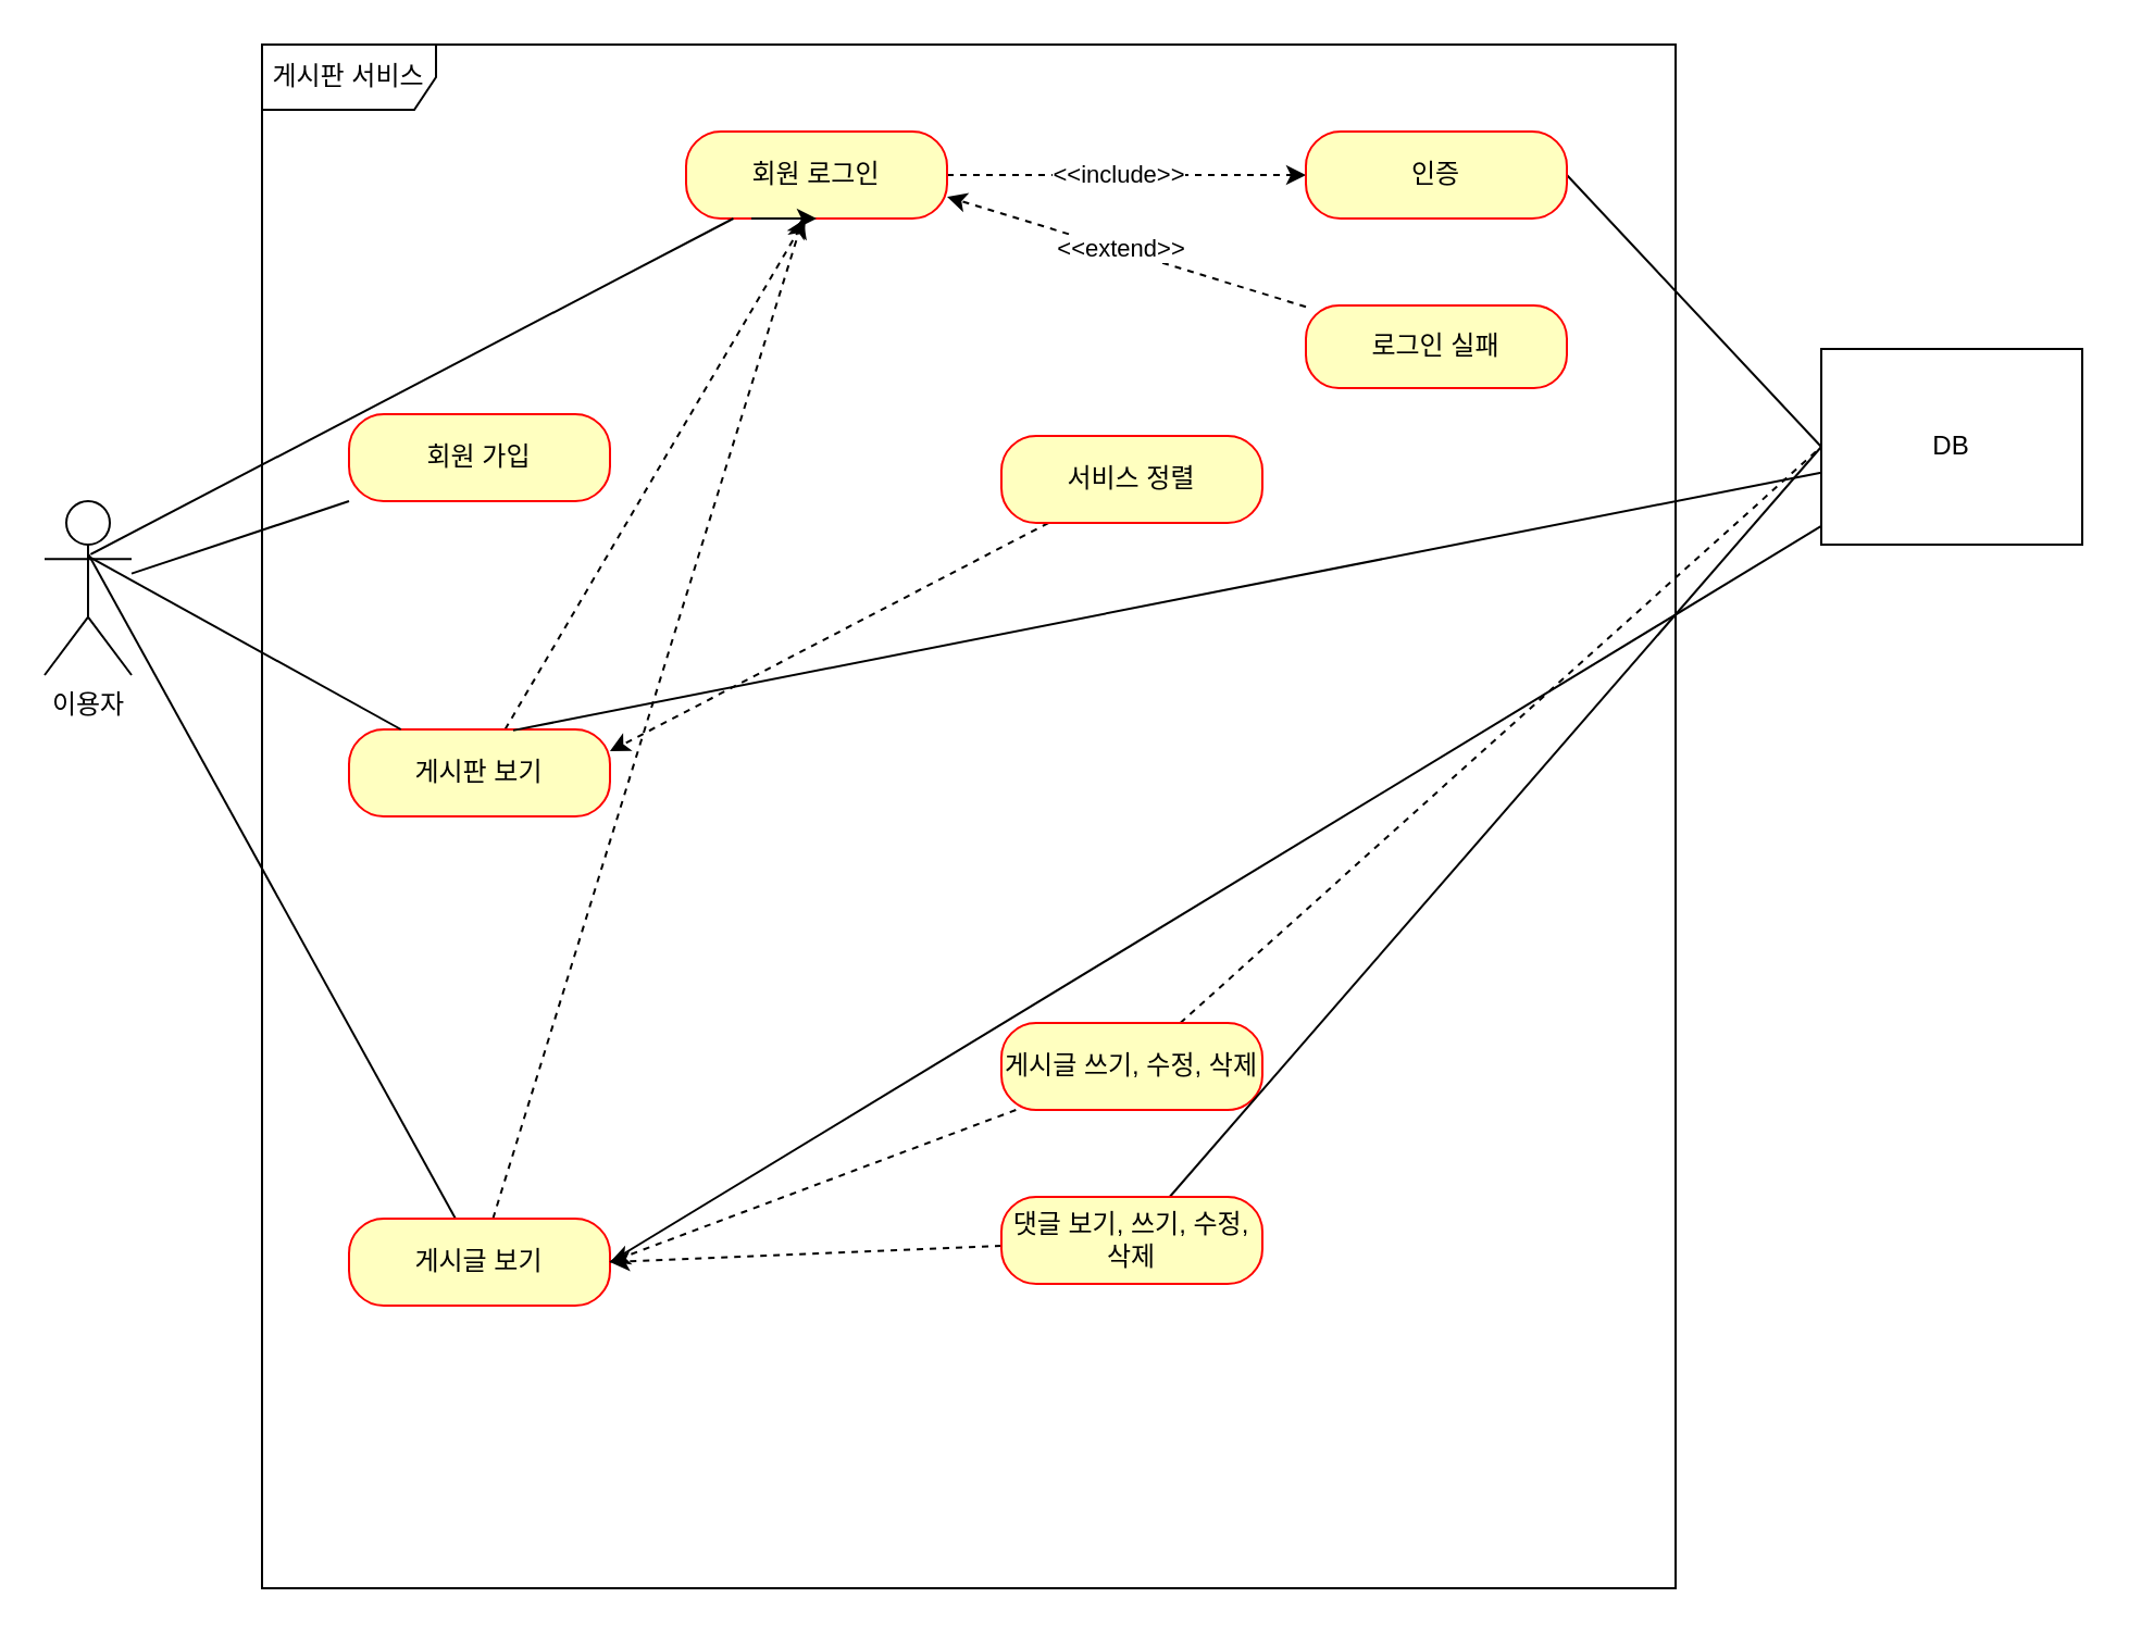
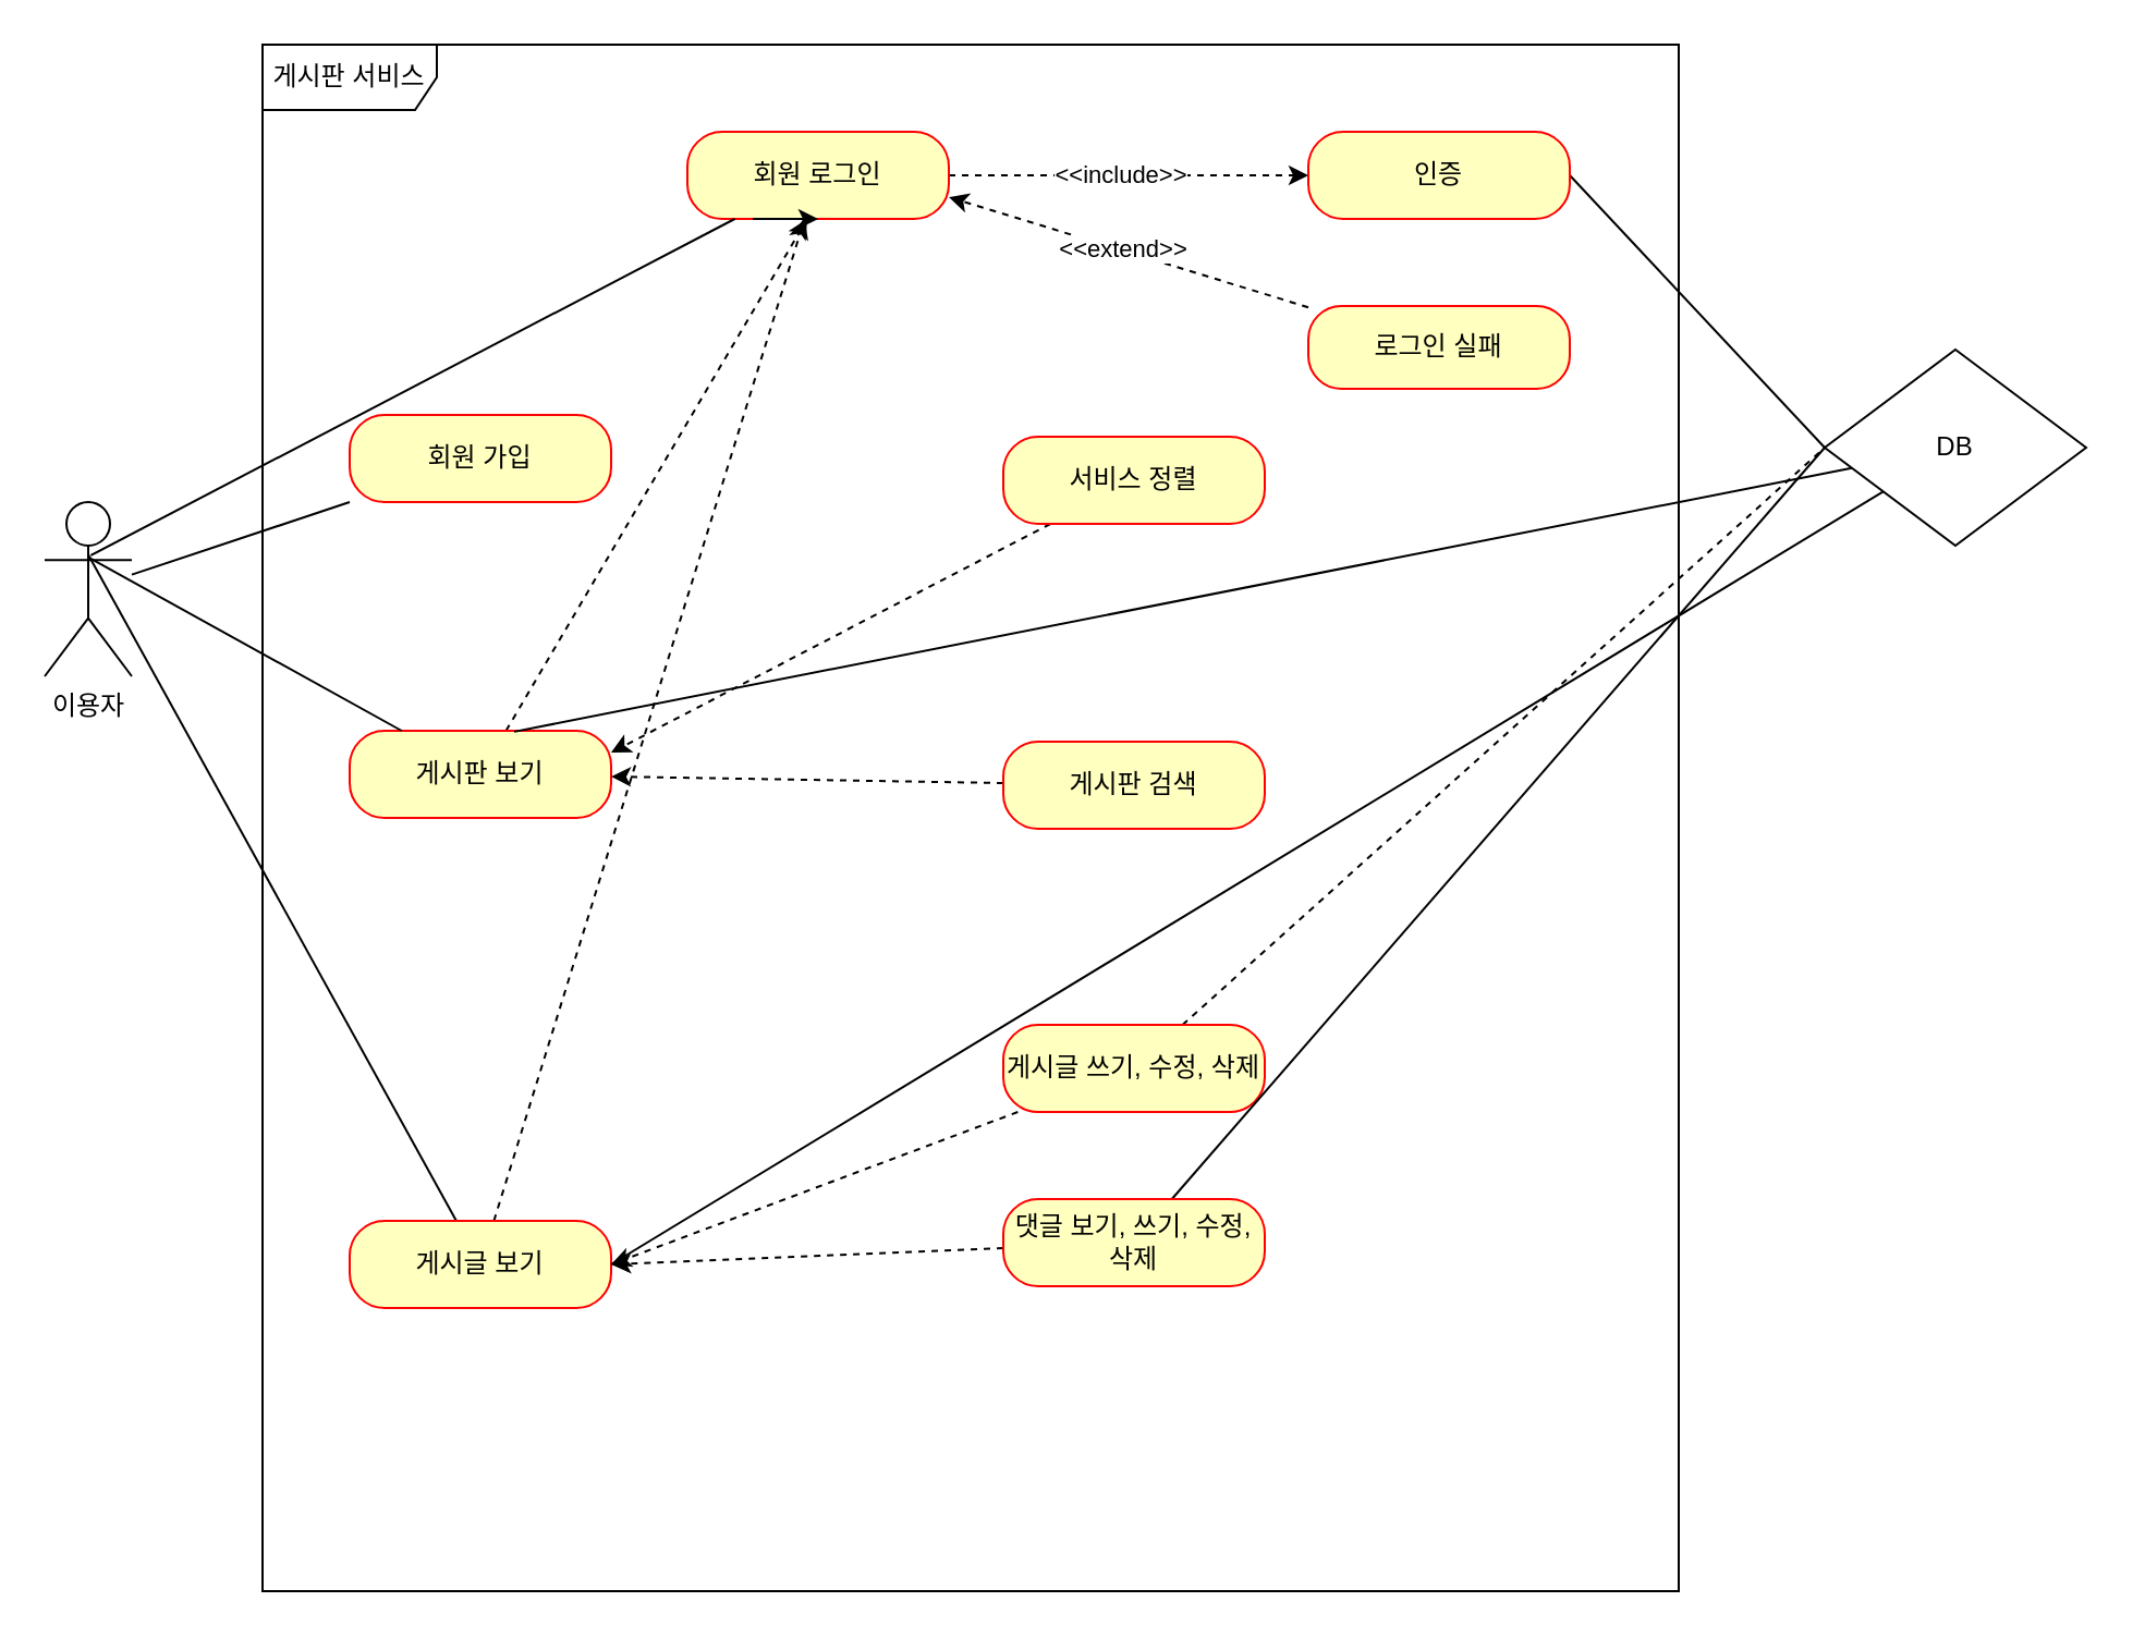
- <mxCell id="35" value="DB" style="html=1;dropTarget=0;whiteSpace=wrap;" vertex="1" parent="1"><mxGeometry x="837" y="160" width="120" height="90" as="geometry" /></mxCell>
+ <mxCell id="35" value="DB" style="rhombus;html=1;dropTarget=0;whiteSpace=wrap;" vertex="1" parent="1"><mxGeometry x="837" y="160" width="120" height="90" as="geometry" /></mxCell>
+ <mxCell id="22" style="rounded=0;orthogonalLoop=1;jettySize=auto;html=1;dashed=1;" edge="1" parent="1" source="23" target="7"><mxGeometry relative="1" as="geometry" /></mxCell>
+ <mxCell id="23" value="게시판 검색" style="rounded=1;whiteSpace=wrap;html=1;arcSize=40;fontColor=#000000;fillColor=#ffffc0;strokeColor=#ff0000;" vertex="1" parent="1"><mxGeometry x="460" y="340" width="120" height="40" as="geometry" /></mxCell>
